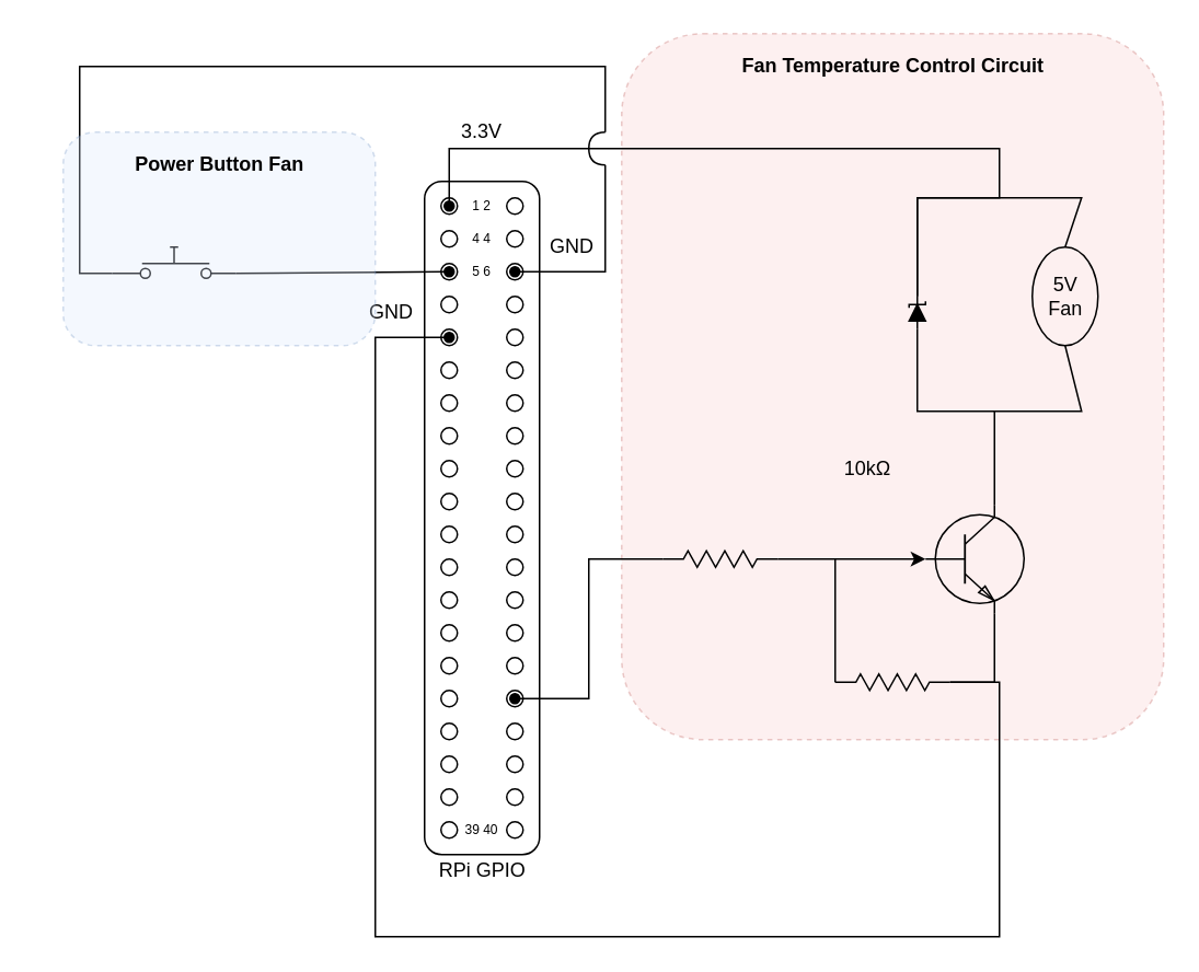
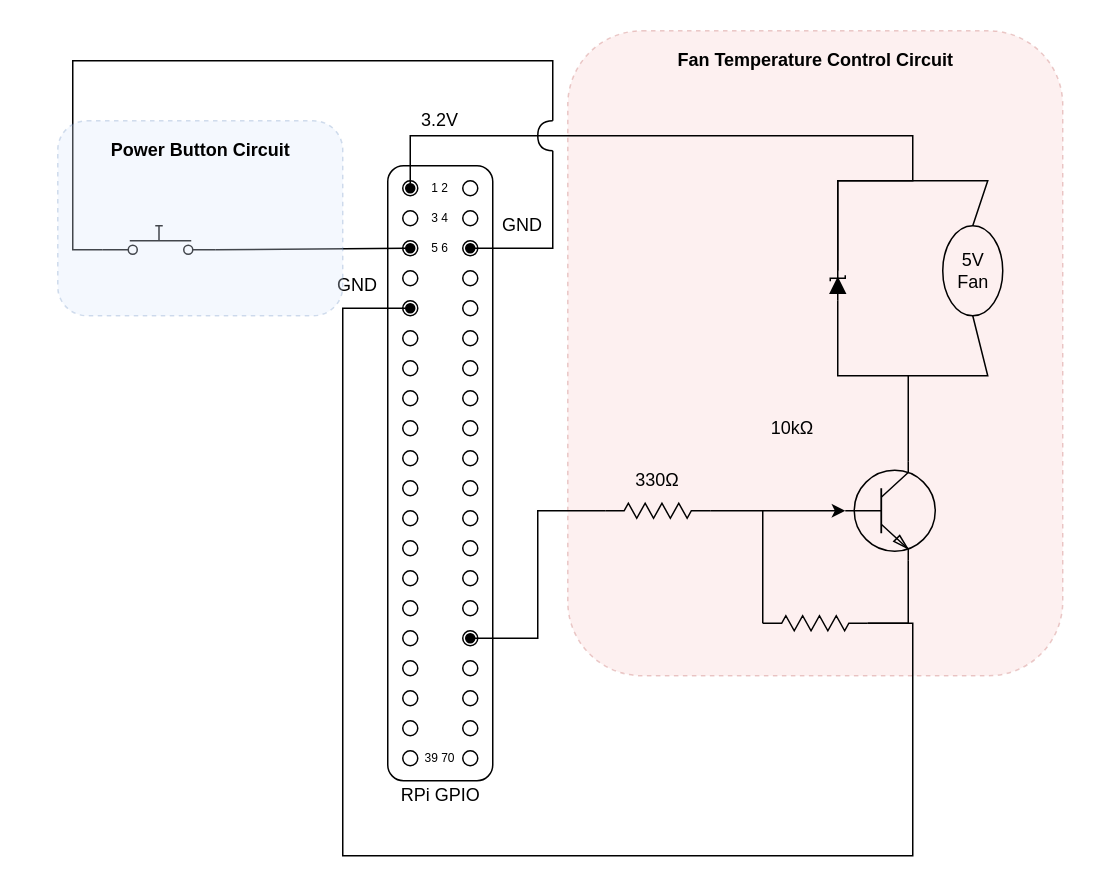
- <mxCell id="63" value="3.3V" style="text;html=1;strokeColor=none;fillColor=none;align=center;verticalAlign=middle;whiteSpace=wrap;rounded=0;" vertex="1" parent="1"><mxGeometry x="273" y="70" width="40" height="20" as="geometry" /></mxCell>
+ <mxCell id="63" value="3.2V" style="text;html=1;strokeColor=none;fillColor=none;align=center;verticalAlign=middle;whiteSpace=wrap;rounded=0;" vertex="1" parent="1"><mxGeometry x="273" y="70" width="40" height="20" as="geometry" /></mxCell>
- <mxCell id="76" value="&lt;b&gt;Power Button Fan&lt;br&gt;&lt;/b&gt;" style="text;html=1;strokeColor=none;fillColor=none;align=center;verticalAlign=middle;whiteSpace=wrap;rounded=0;" vertex="1" parent="1"><mxGeometry x="20.5" y="90" width="225" height="20" as="geometry" /></mxCell>
+ <mxCell id="76" value="&lt;b&gt;Power Button Circuit&lt;br&gt;&lt;/b&gt;" style="text;html=1;strokeColor=none;fillColor=none;align=center;verticalAlign=middle;whiteSpace=wrap;rounded=0;" vertex="1" parent="1"><mxGeometry x="20.5" y="90" width="225" height="20" as="geometry" /></mxCell>
- <mxCell id="58" value="&lt;div style=&quot;font-size: 8px&quot; align=&quot;center&quot;&gt;&lt;font style=&quot;font-size: 8px&quot;&gt;4 4&lt;br&gt;&lt;/font&gt;&lt;/div&gt;" style="text;html=1;strokeColor=none;fillColor=none;align=center;verticalAlign=middle;whiteSpace=wrap;rounded=0;" vertex="1" parent="1"><mxGeometry x="273" y="135" width="40" height="20" as="geometry" /></mxCell>
+ <mxCell id="58" value="&lt;div style=&quot;font-size: 8px&quot; align=&quot;center&quot;&gt;&lt;font style=&quot;font-size: 8px&quot;&gt;3 4&lt;br&gt;&lt;/font&gt;&lt;/div&gt;" style="text;html=1;strokeColor=none;fillColor=none;align=center;verticalAlign=middle;whiteSpace=wrap;rounded=0;" vertex="1" parent="1"><mxGeometry x="273" y="135" width="40" height="20" as="geometry" /></mxCell>
+ <mxCell id="11" value="330&lt;font size=&quot;1&quot;&gt;&lt;span style=&quot;font-weight: normal&quot;&gt;&lt;font style=&quot;font-size: 12px&quot;&gt;Ω&lt;/font&gt;&lt;/span&gt;&lt;/font&gt;" style="text;html=1;strokeColor=none;fillColor=none;align=center;verticalAlign=middle;whiteSpace=wrap;rounded=0;" parent="1" vertex="1"><mxGeometry x="418" y="310" width="40" height="20" as="geometry" /></mxCell>
- <mxCell id="59" value="&lt;div style=&quot;font-size: 8px&quot; align=&quot;center&quot;&gt;&lt;font style=&quot;font-size: 8px&quot;&gt;39 40&lt;br&gt;&lt;/font&gt;&lt;/div&gt;" style="text;html=1;strokeColor=none;fillColor=none;align=center;verticalAlign=middle;whiteSpace=wrap;rounded=0;" vertex="1" parent="1"><mxGeometry x="273" y="495" width="40" height="20" as="geometry" /></mxCell>
+ <mxCell id="59" value="&lt;div style=&quot;font-size: 8px&quot; align=&quot;center&quot;&gt;&lt;font style=&quot;font-size: 8px&quot;&gt;39 70&lt;br&gt;&lt;/font&gt;&lt;/div&gt;" style="text;html=1;strokeColor=none;fillColor=none;align=center;verticalAlign=middle;whiteSpace=wrap;rounded=0;" vertex="1" parent="1"><mxGeometry x="273" y="495" width="40" height="20" as="geometry" /></mxCell>
